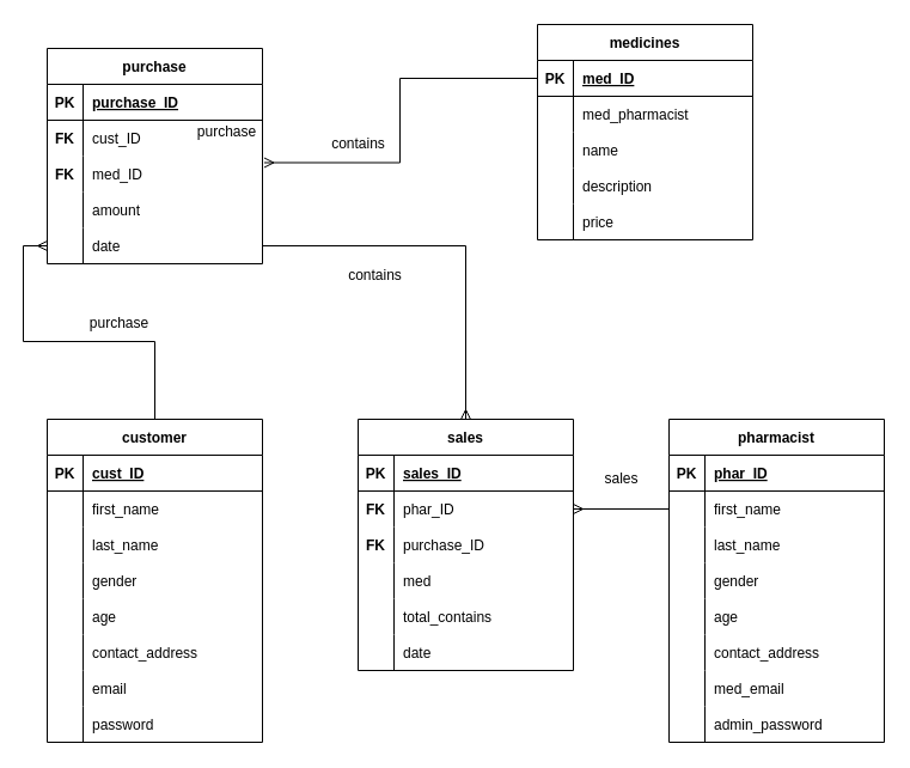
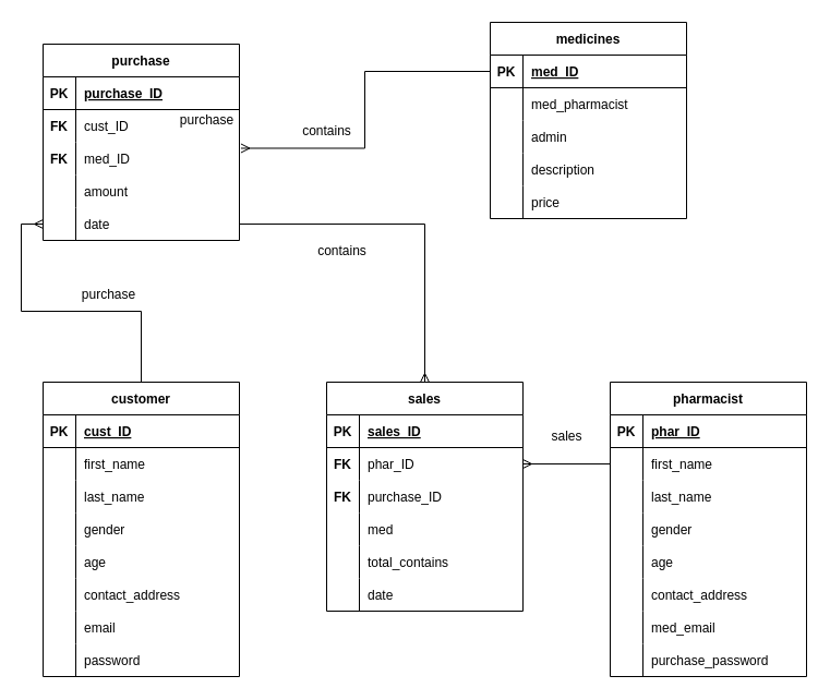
- <mxCell id="11" value="name" style="shape=partialRectangle;connectable=0;fillColor=none;top=0;left=0;bottom=0;right=0;align=left;spacingLeft=6;overflow=hidden;" vertex="1" parent="9"><mxGeometry x="30" width="150" height="30" as="geometry"><mxRectangle width="150" height="30" as="alternateBounds" /></mxGeometry></mxCell>
+ <mxCell id="11" value="admin" style="shape=partialRectangle;connectable=0;fillColor=none;top=0;left=0;bottom=0;right=0;align=left;spacingLeft=6;overflow=hidden;" vertex="1" parent="9"><mxGeometry x="30" width="150" height="30" as="geometry"><mxRectangle width="150" height="30" as="alternateBounds" /></mxGeometry></mxCell>
- <mxCell id="85" value="admin_password" style="shape=partialRectangle;connectable=0;fillColor=none;top=0;left=0;bottom=0;right=0;align=left;spacingLeft=6;overflow=hidden;" vertex="1" parent="83"><mxGeometry x="30" width="150" height="30" as="geometry"><mxRectangle width="150" height="30" as="alternateBounds" /></mxGeometry></mxCell>
+ <mxCell id="85" value="purchase_password" style="shape=partialRectangle;connectable=0;fillColor=none;top=0;left=0;bottom=0;right=0;align=left;spacingLeft=6;overflow=hidden;" vertex="1" parent="83"><mxGeometry x="30" width="150" height="30" as="geometry"><mxRectangle width="150" height="30" as="alternateBounds" /></mxGeometry></mxCell>
